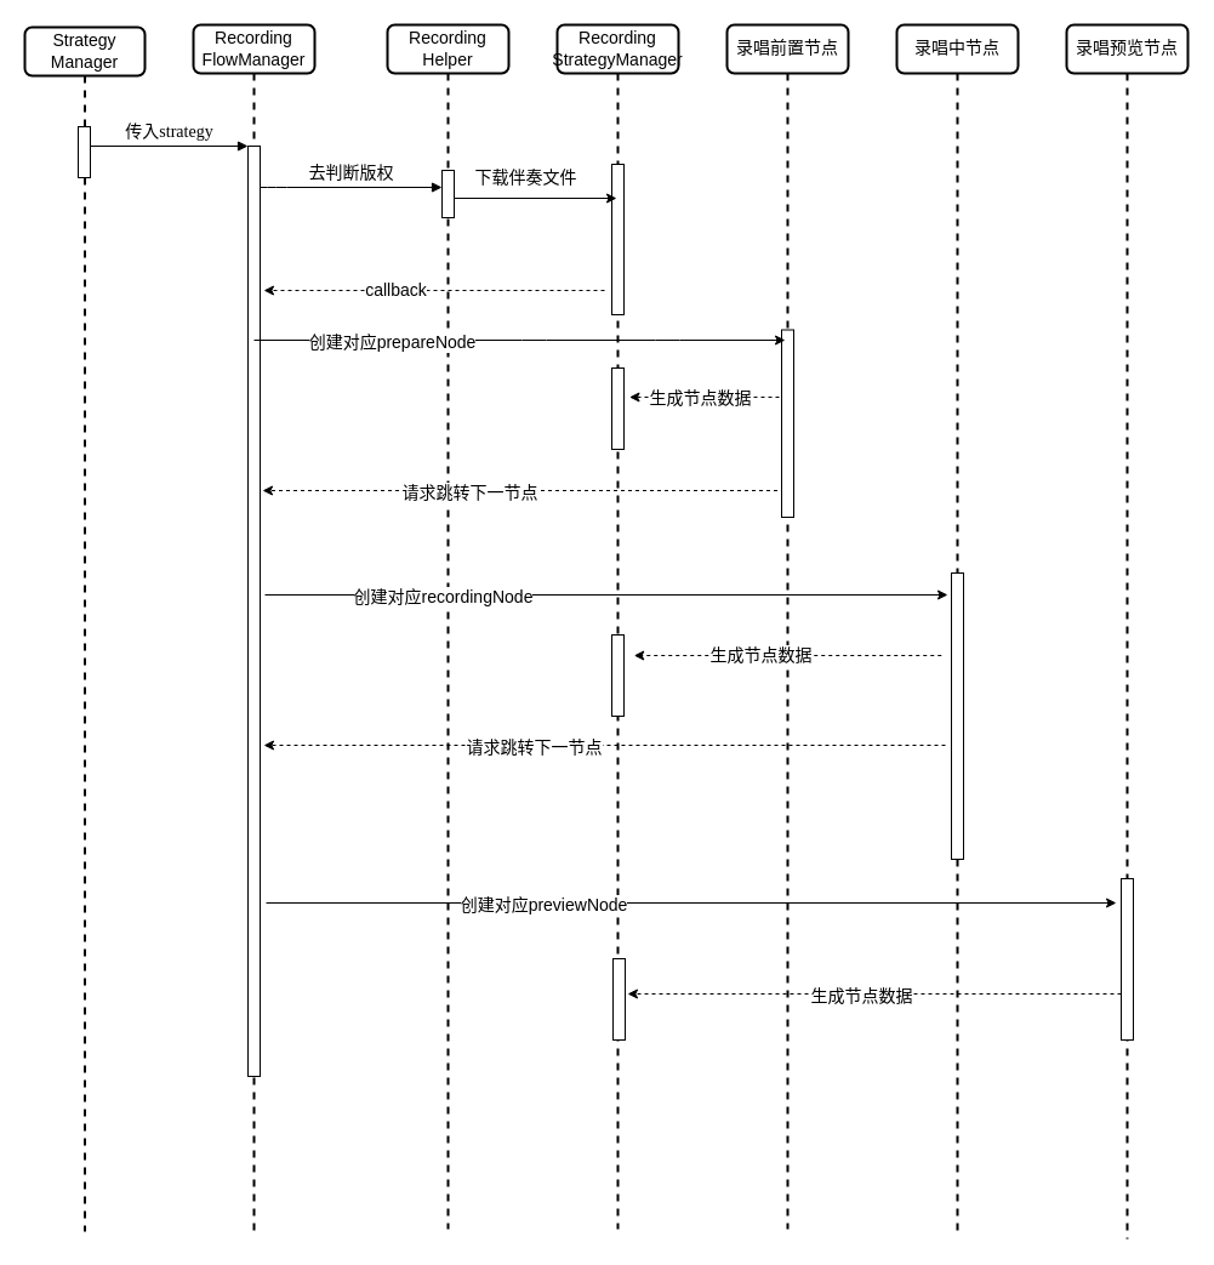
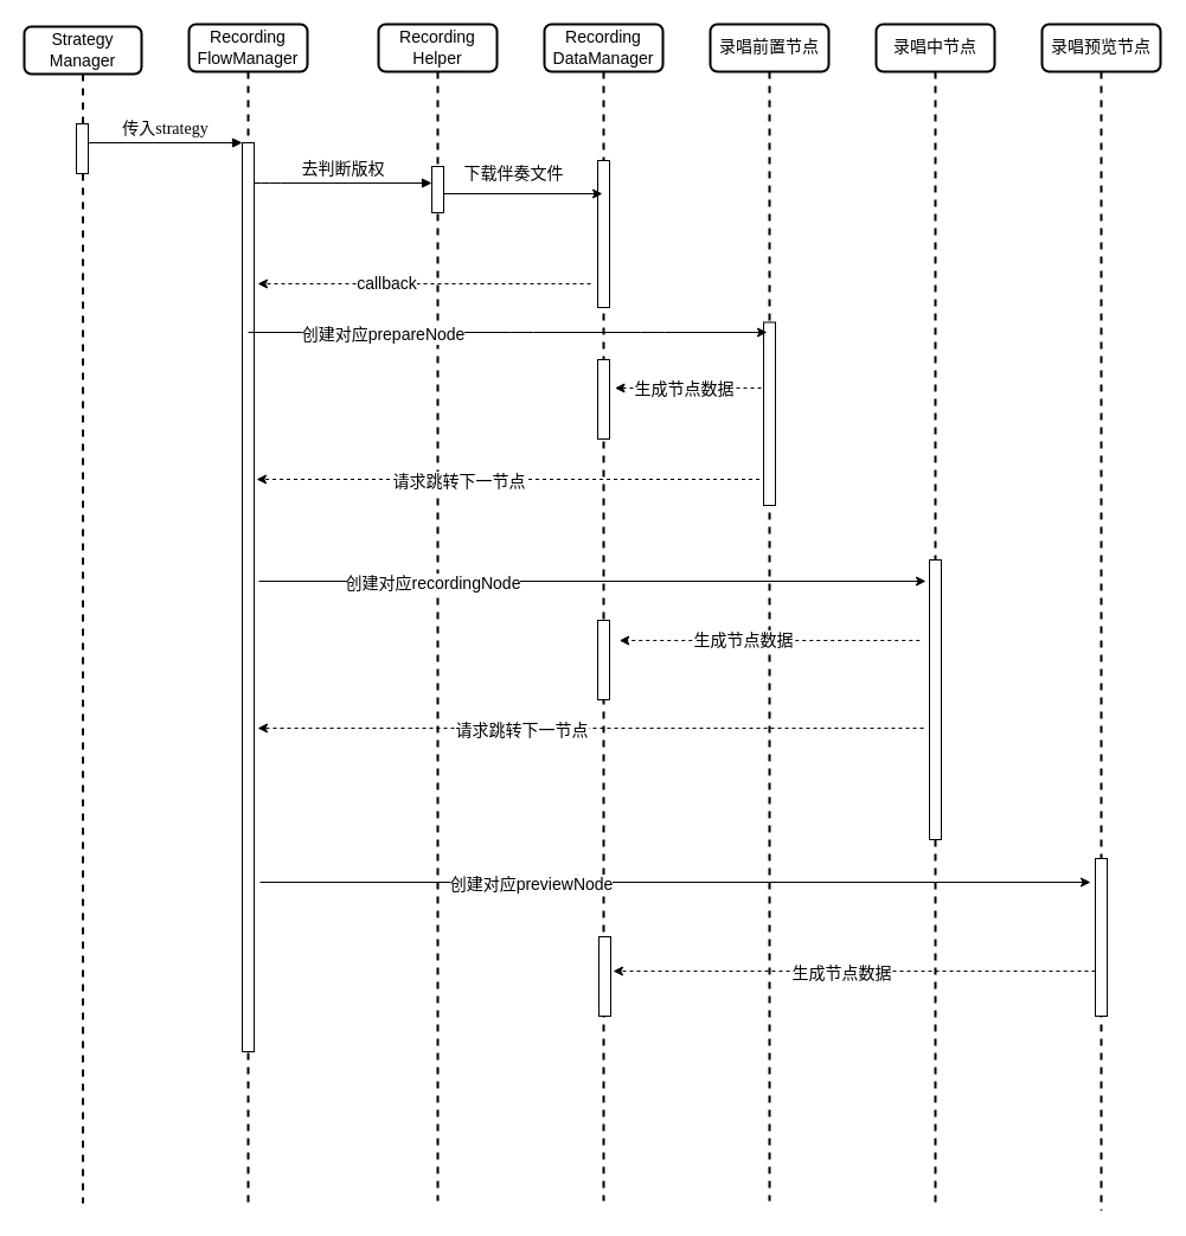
- <mxCell id="6" value="&lt;span style=&quot;font-family: &amp;#34;helvetica&amp;#34;&quot;&gt;Recording&lt;/span&gt;&lt;br style=&quot;font-family: &amp;#34;helvetica&amp;#34;&quot;&gt;&lt;span style=&quot;font-family: &amp;#34;helvetica&amp;#34;&quot;&gt;StrategyManager&lt;/span&gt;" style="shape=umlLifeline;perimeter=lifelinePerimeter;whiteSpace=wrap;html=1;container=1;collapsible=0;recursiveResize=0;outlineConnect=0;rounded=1;shadow=0;comic=0;labelBackgroundColor=none;strokeWidth=2;fontFamily=Verdana;fontSize=14;align=center;" parent="1" vertex="1"><mxGeometry x="459" y="20" width="100" height="993" as="geometry" /></mxCell>
+ <mxCell id="6" value="&lt;span style=&quot;font-family: &amp;#34;helvetica&amp;#34;&quot;&gt;Recording&lt;/span&gt;&lt;br style=&quot;font-family: &amp;#34;helvetica&amp;#34;&quot;&gt;&lt;span style=&quot;font-family: &amp;#34;helvetica&amp;#34;&quot;&gt;DataManager&lt;/span&gt;" style="shape=umlLifeline;perimeter=lifelinePerimeter;whiteSpace=wrap;html=1;container=1;collapsible=0;recursiveResize=0;outlineConnect=0;rounded=1;shadow=0;comic=0;labelBackgroundColor=none;strokeWidth=2;fontFamily=Verdana;fontSize=14;align=center;" parent="1" vertex="1"><mxGeometry x="459" y="20" width="100" height="993" as="geometry" /></mxCell>
